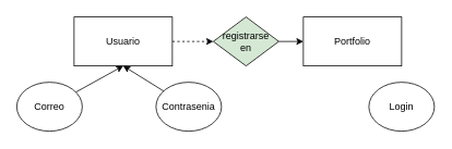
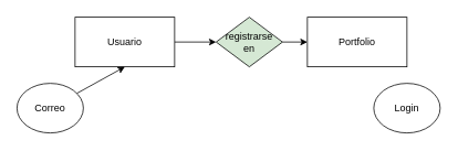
- <mxCell id="2" style="edgeStyle=none;rounded=0;orthogonalLoop=1;jettySize=auto;html=1;dashed=1;" edge="1" parent="1" source="3" target="11"><mxGeometry relative="1" as="geometry" /></mxCell>
+ <mxCell id="2" style="edgeStyle=none;rounded=0;orthogonalLoop=1;jettySize=auto;html=1;" edge="1" parent="1" source="3" target="11"><mxGeometry relative="1" as="geometry" /></mxCell>
- <mxCell id="7" style="rounded=0;orthogonalLoop=1;jettySize=auto;html=1;entryX=0.5;entryY=1;entryDx=0;entryDy=0;" edge="1" parent="1" source="8" target="3"><mxGeometry relative="1" as="geometry" /></mxCell>
- <mxCell id="8" value="Contrasenia" style="ellipse;whiteSpace=wrap;html=1;" vertex="1" parent="1"><mxGeometry x="190" y="100" width="80" height="60" as="geometry" /></mxCell>
